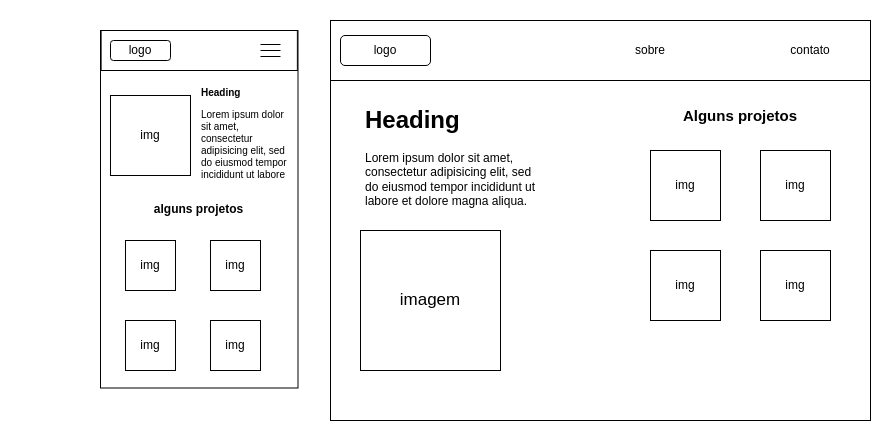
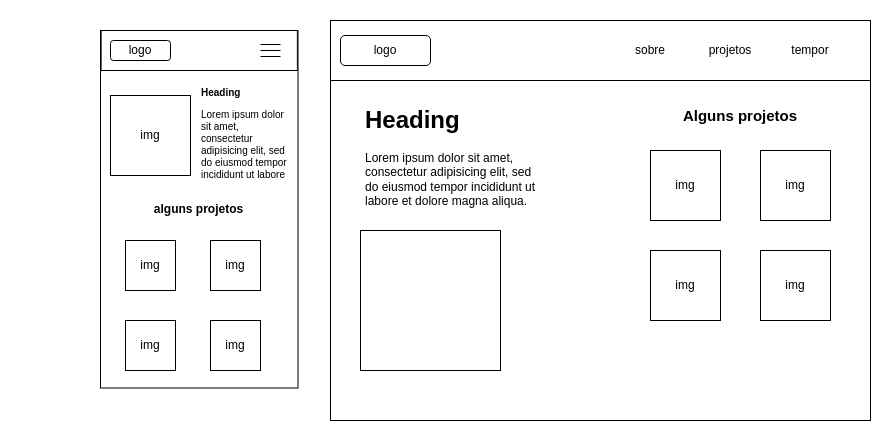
+ <mxCell id="7" value="projetos" style="text;html=1;strokeColor=none;fillColor=none;align=center;verticalAlign=middle;whiteSpace=wrap;rounded=0;" parent="1" vertex="1"><mxGeometry x="700" y="35" width="60" height="30" as="geometry" /></mxCell>
- <mxCell id="8" value="contato" style="text;html=1;strokeColor=none;fillColor=none;align=center;verticalAlign=middle;whiteSpace=wrap;rounded=0;" parent="1" vertex="1"><mxGeometry x="780" y="35" width="60" height="30" as="geometry" /></mxCell>
+ <mxCell id="8" value="tempor" style="text;html=1;strokeColor=none;fillColor=none;align=center;verticalAlign=middle;whiteSpace=wrap;rounded=0;" parent="1" vertex="1"><mxGeometry x="780" y="35" width="60" height="30" as="geometry" /></mxCell>
- <mxCell id="13" value="&lt;font style=&quot;font-size: 17px;&quot;&gt;imagem&lt;/font&gt;" style="text;html=1;strokeColor=none;fillColor=none;align=center;verticalAlign=middle;whiteSpace=wrap;rounded=0;" parent="1" vertex="1"><mxGeometry x="400" y="285" width="60" height="30" as="geometry" /></mxCell>
